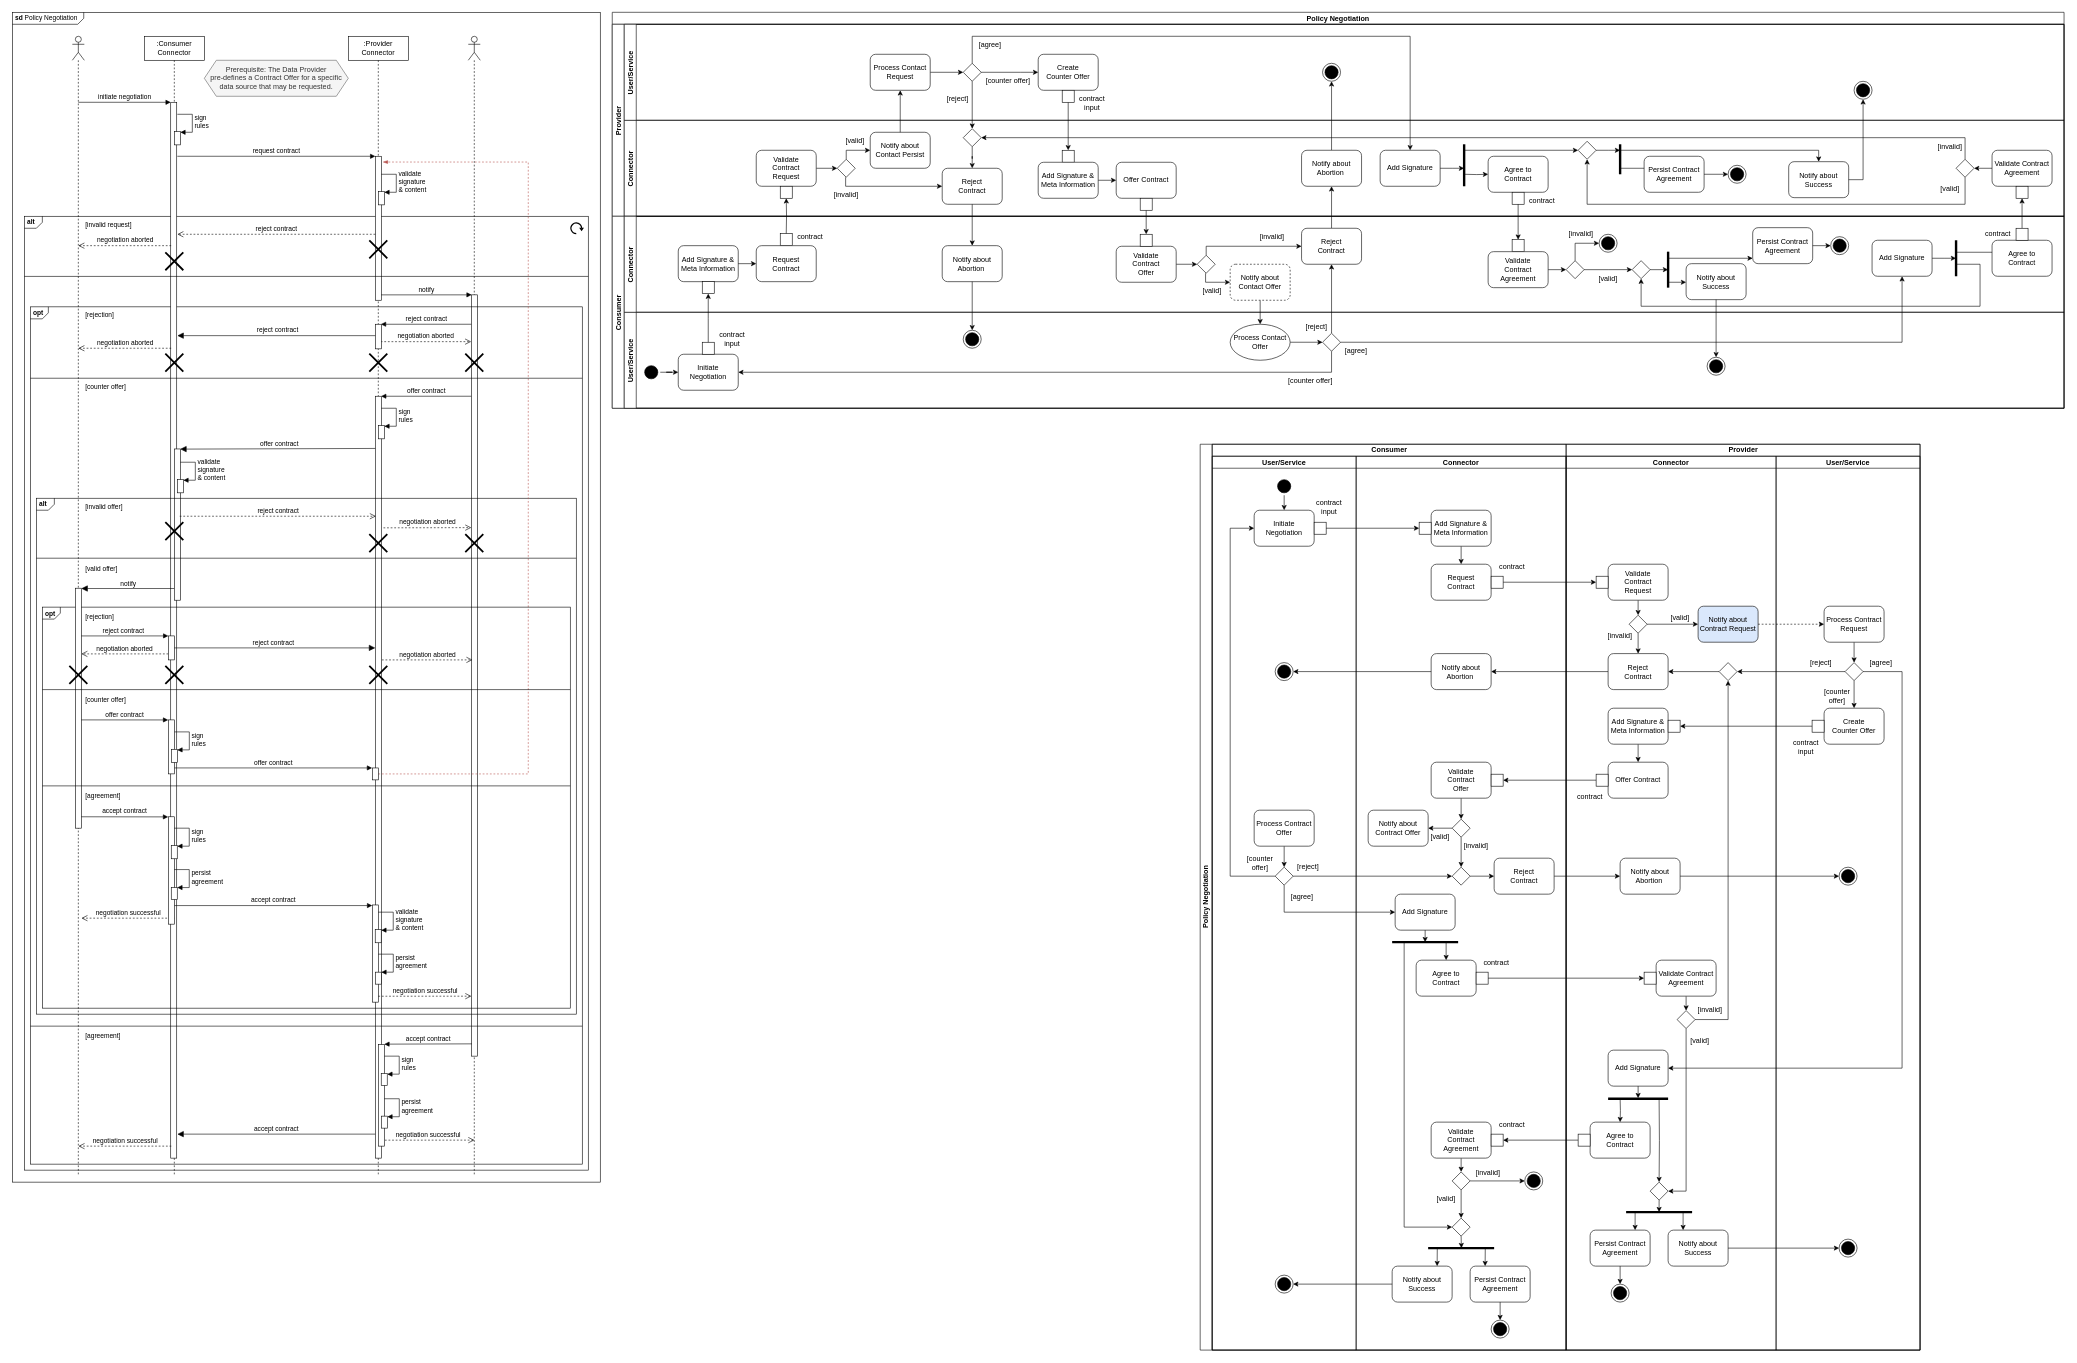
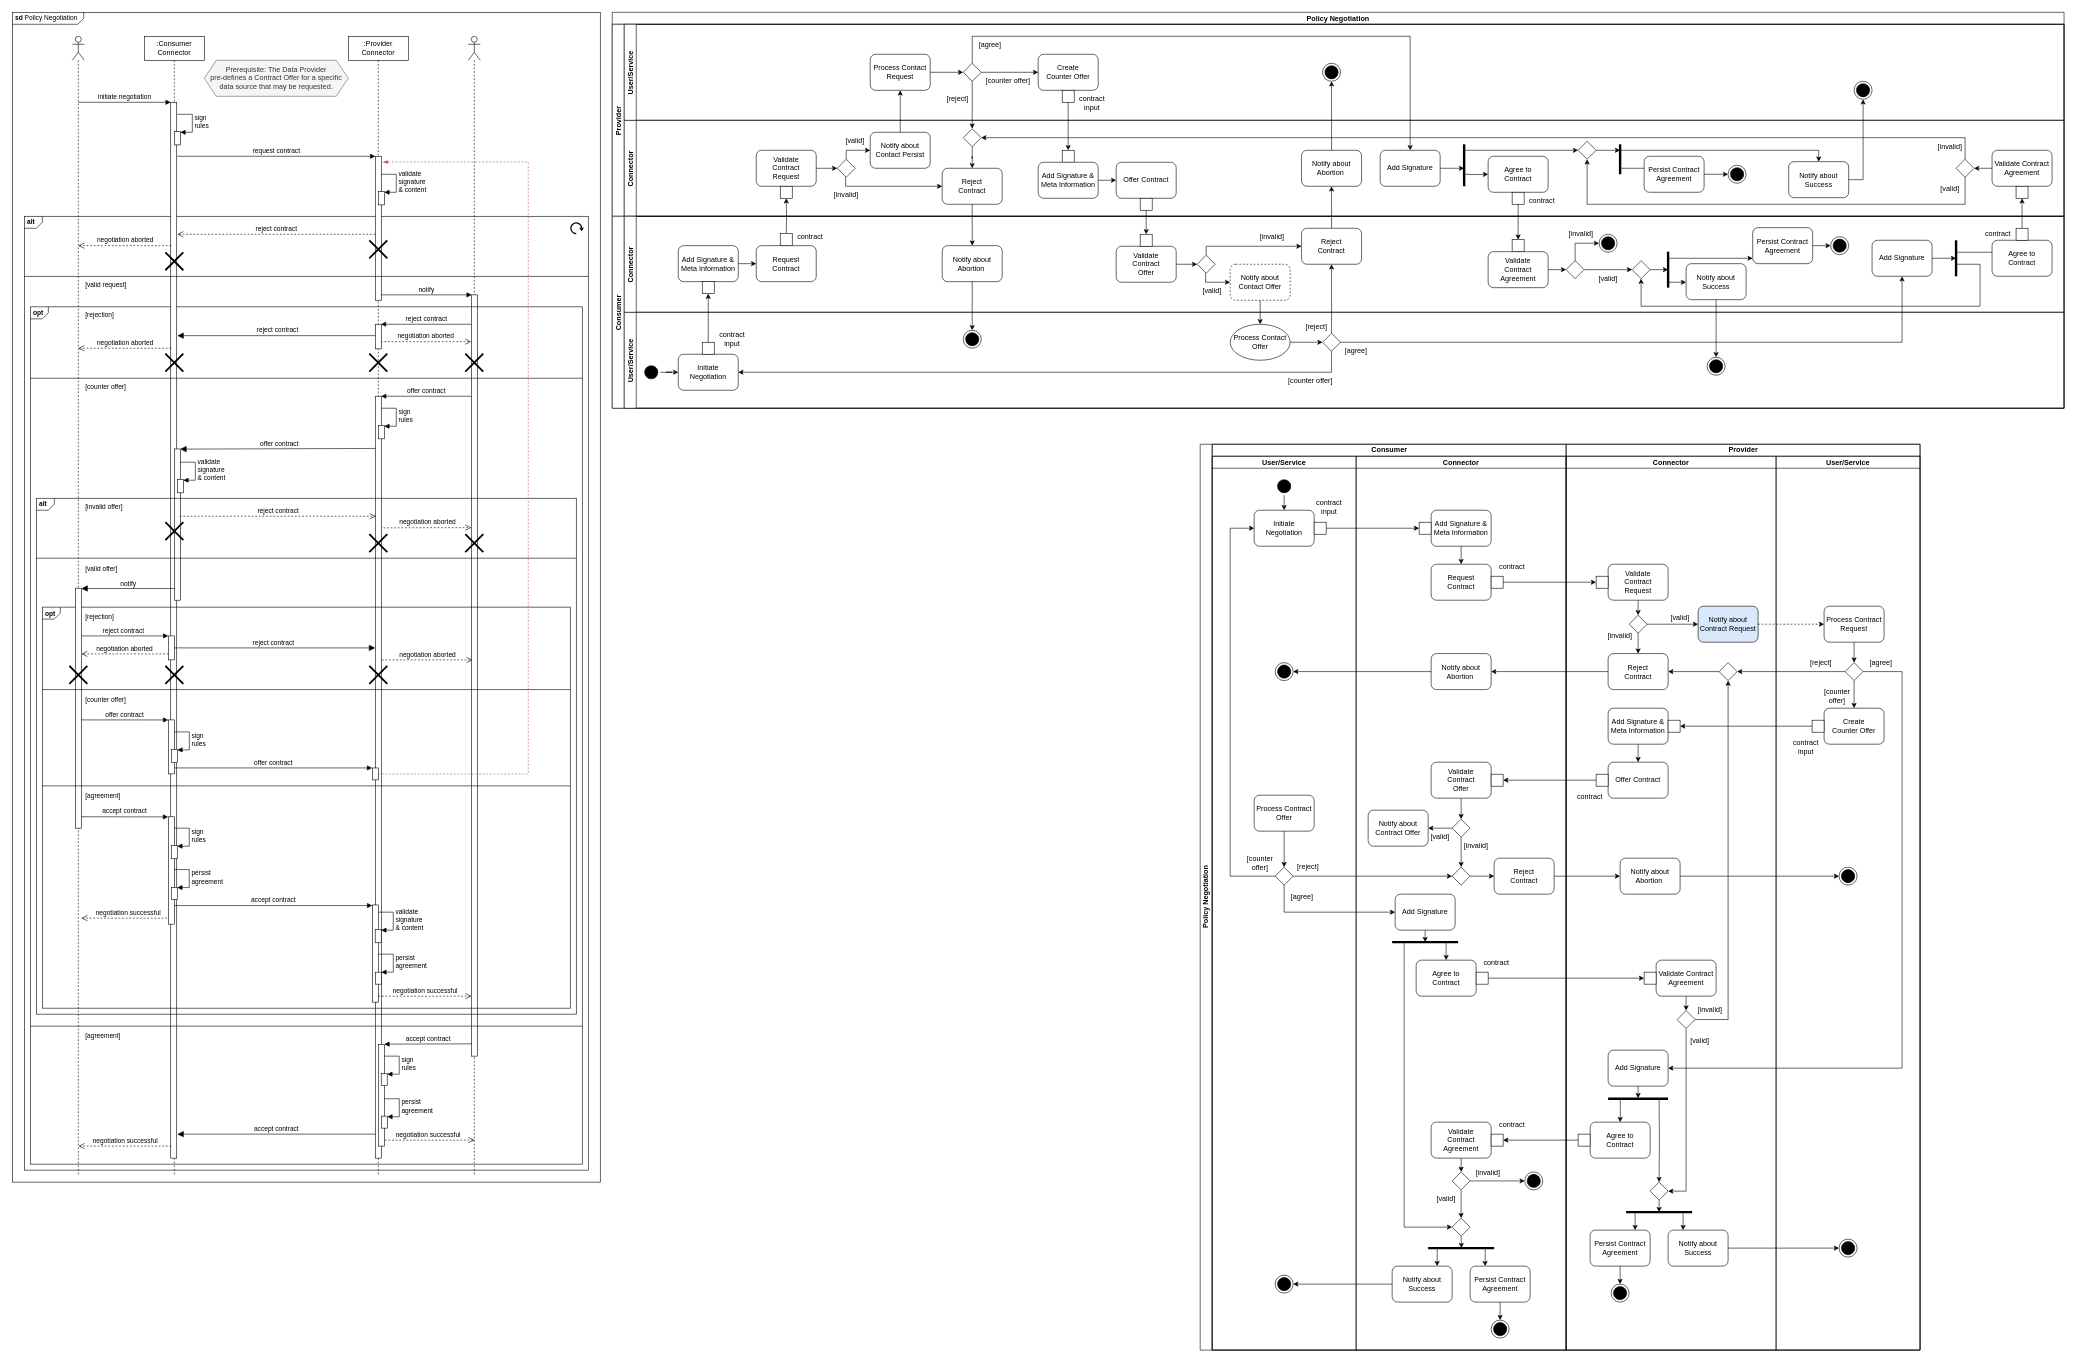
- <mxCell id="44" value="&lt;font style=&quot;font-size: 11px;&quot;&gt;[invalid request]&lt;/font&gt;" style="text;html=1;strokeColor=none;fillColor=none;align=left;verticalAlign=middle;whiteSpace=wrap;rounded=0;fontSize=11;" parent="1" vertex="1"><mxGeometry x="140" y="360" width="100" height="30" as="geometry" /></mxCell>
+ <mxCell id="46" value="&lt;font style=&quot;font-size: 11px&quot;&gt;[valid request]&lt;/font&gt;" style="text;html=1;strokeColor=none;fillColor=none;align=left;verticalAlign=middle;whiteSpace=wrap;rounded=0;fontSize=11;" parent="1" vertex="1"><mxGeometry x="140" y="460" width="100" height="30" as="geometry" /></mxCell>
- <mxCell id="256" value="Process Contract Offer" style="rounded=1;whiteSpace=wrap;html=1;strokeColor=default;" parent="248" vertex="1"><mxGeometry x="70" y="590" width="100" height="60" as="geometry" /></mxCell>
+ <mxCell id="256" value="Process Contract Offer" style="rounded=1;whiteSpace=wrap;html=1;strokeColor=default;" parent="248" vertex="1"><mxGeometry x="70" y="565" width="100" height="60" as="geometry" /></mxCell>
